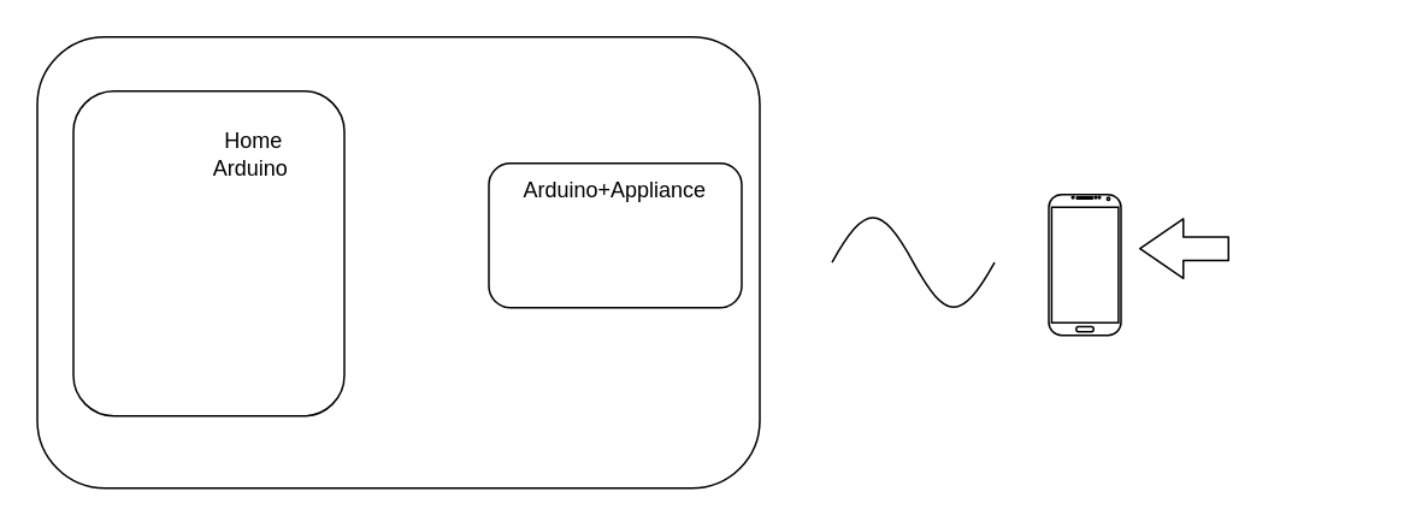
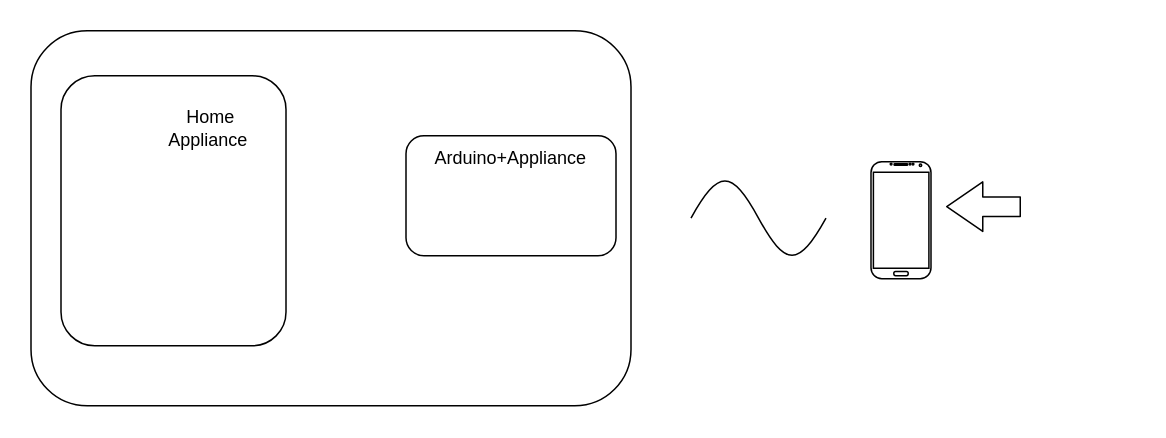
- <mxCell id="18" value="Home Arduino&amp;nbsp;" style="text;html=1;strokeColor=none;fillColor=none;align=center;verticalAlign=middle;whiteSpace=wrap;rounded=0;" vertex="1" parent="13"><mxGeometry x="60" y="30" width="80" height="10" as="geometry" /></mxCell>
+ <mxCell id="18" value="Home Appliance&amp;nbsp;" style="text;html=1;strokeColor=none;fillColor=none;align=center;verticalAlign=middle;whiteSpace=wrap;rounded=0;" vertex="1" parent="13"><mxGeometry x="60" y="30" width="80" height="10" as="geometry" /></mxCell>
